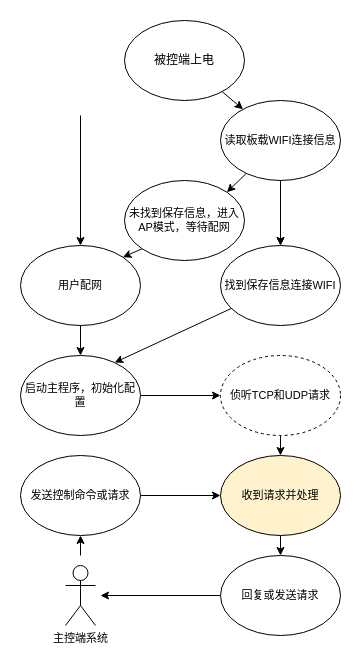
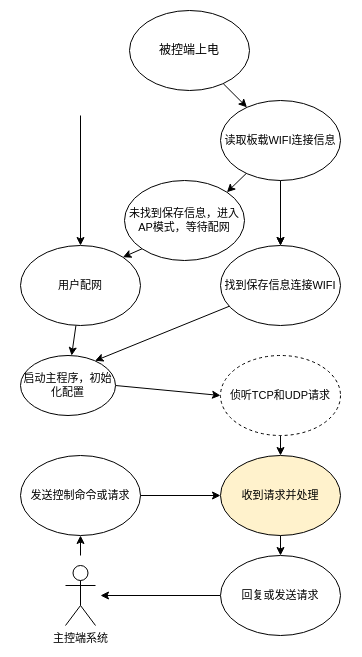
- <mxCell id="4" value="被控端上电" style="ellipse;whiteSpace=wrap;html=1;" vertex="1" parent="1"><mxGeometry x="124" y="20" width="120" height="80" as="geometry" /></mxCell>
+ <mxCell id="4" value="被控端上电" style="ellipse;whiteSpace=wrap;html=1;" vertex="1" parent="1"><mxGeometry x="129" y="10" width="120" height="80" as="geometry" /></mxCell>
- <mxCell id="16" value="启动主程序，初始化配置" style="ellipse;whiteSpace=wrap;html=1;fontFamily=Helvetica;fontSize=11;fontColor=default;" vertex="1" parent="1"><mxGeometry x="20" y="355" width="120" height="80" as="geometry" /></mxCell>
+ <mxCell id="16" value="启动主程序，初始化配置" style="ellipse;whiteSpace=wrap;html=1;fontFamily=Helvetica;fontSize=11;fontColor=default;" vertex="1" parent="1"><mxGeometry x="20" y="355" width="95" height="60" as="geometry" /></mxCell>
